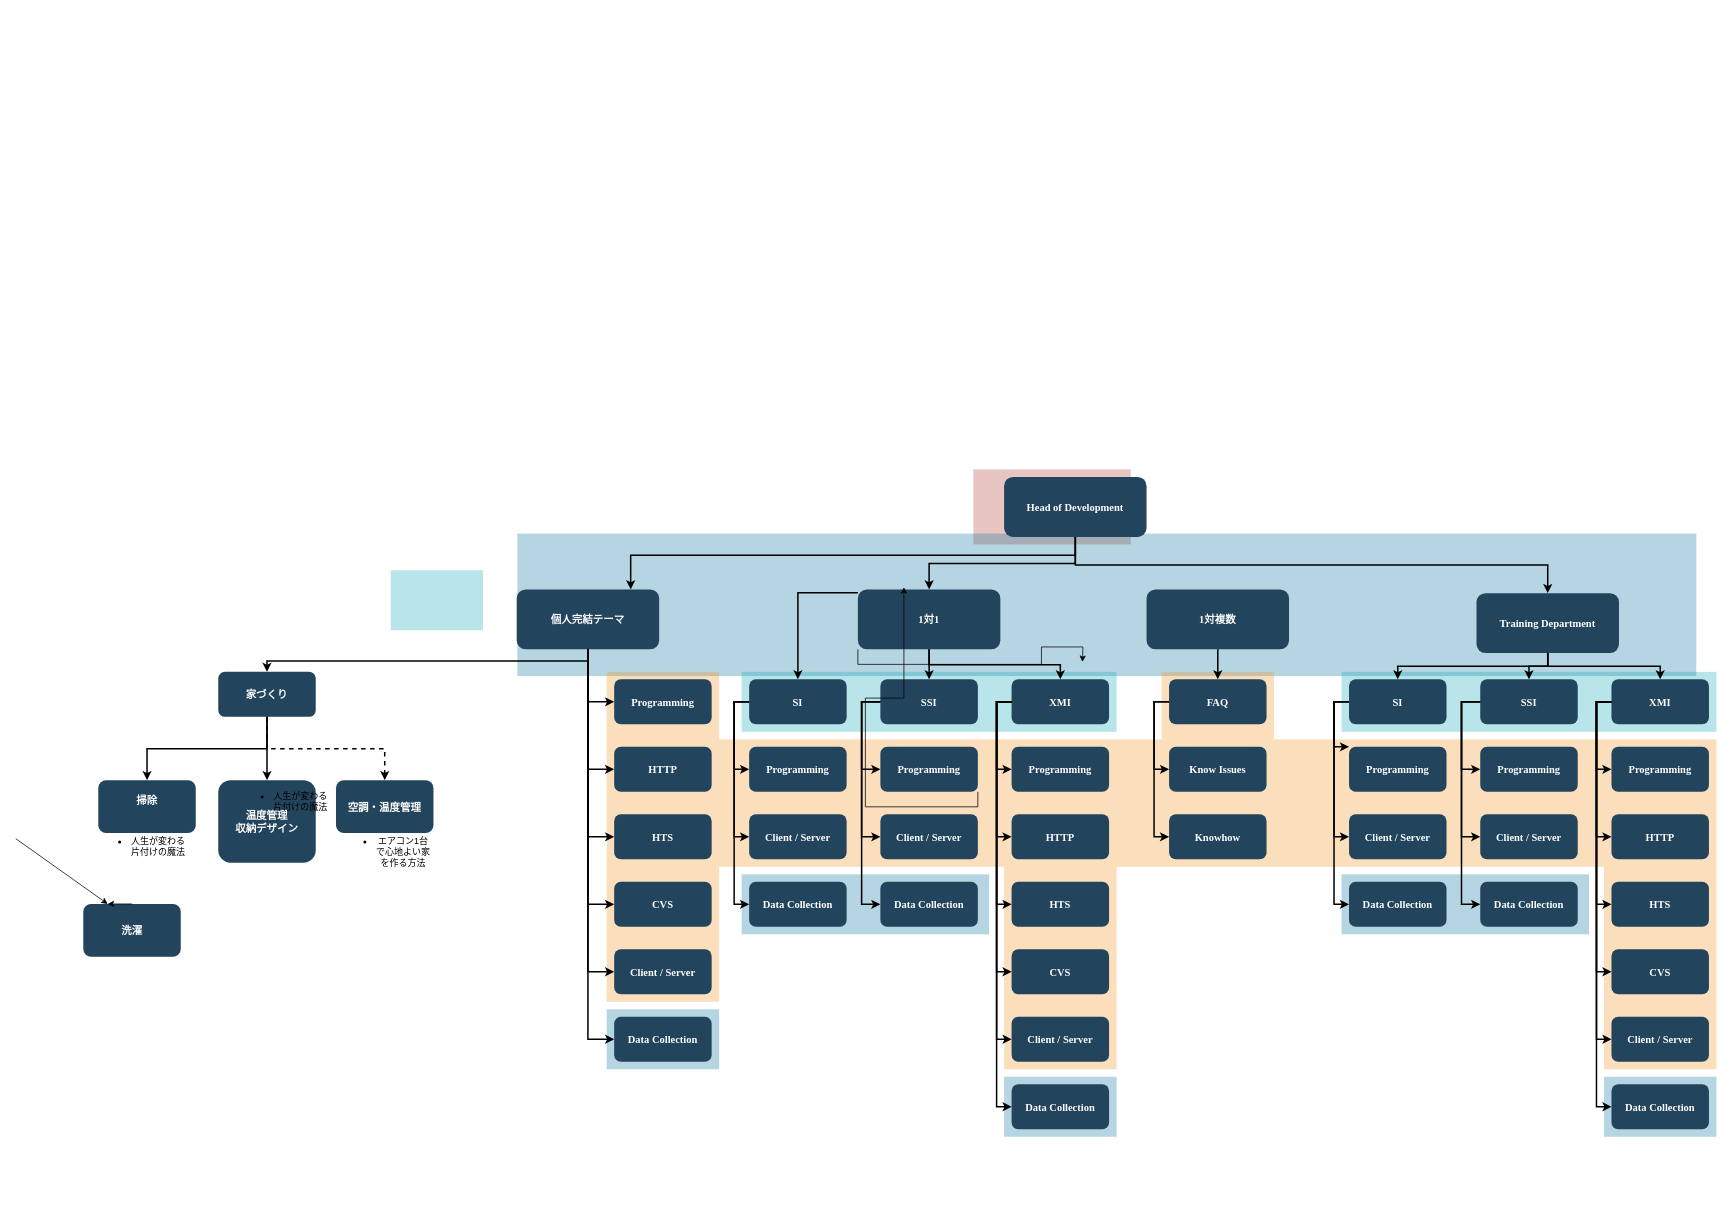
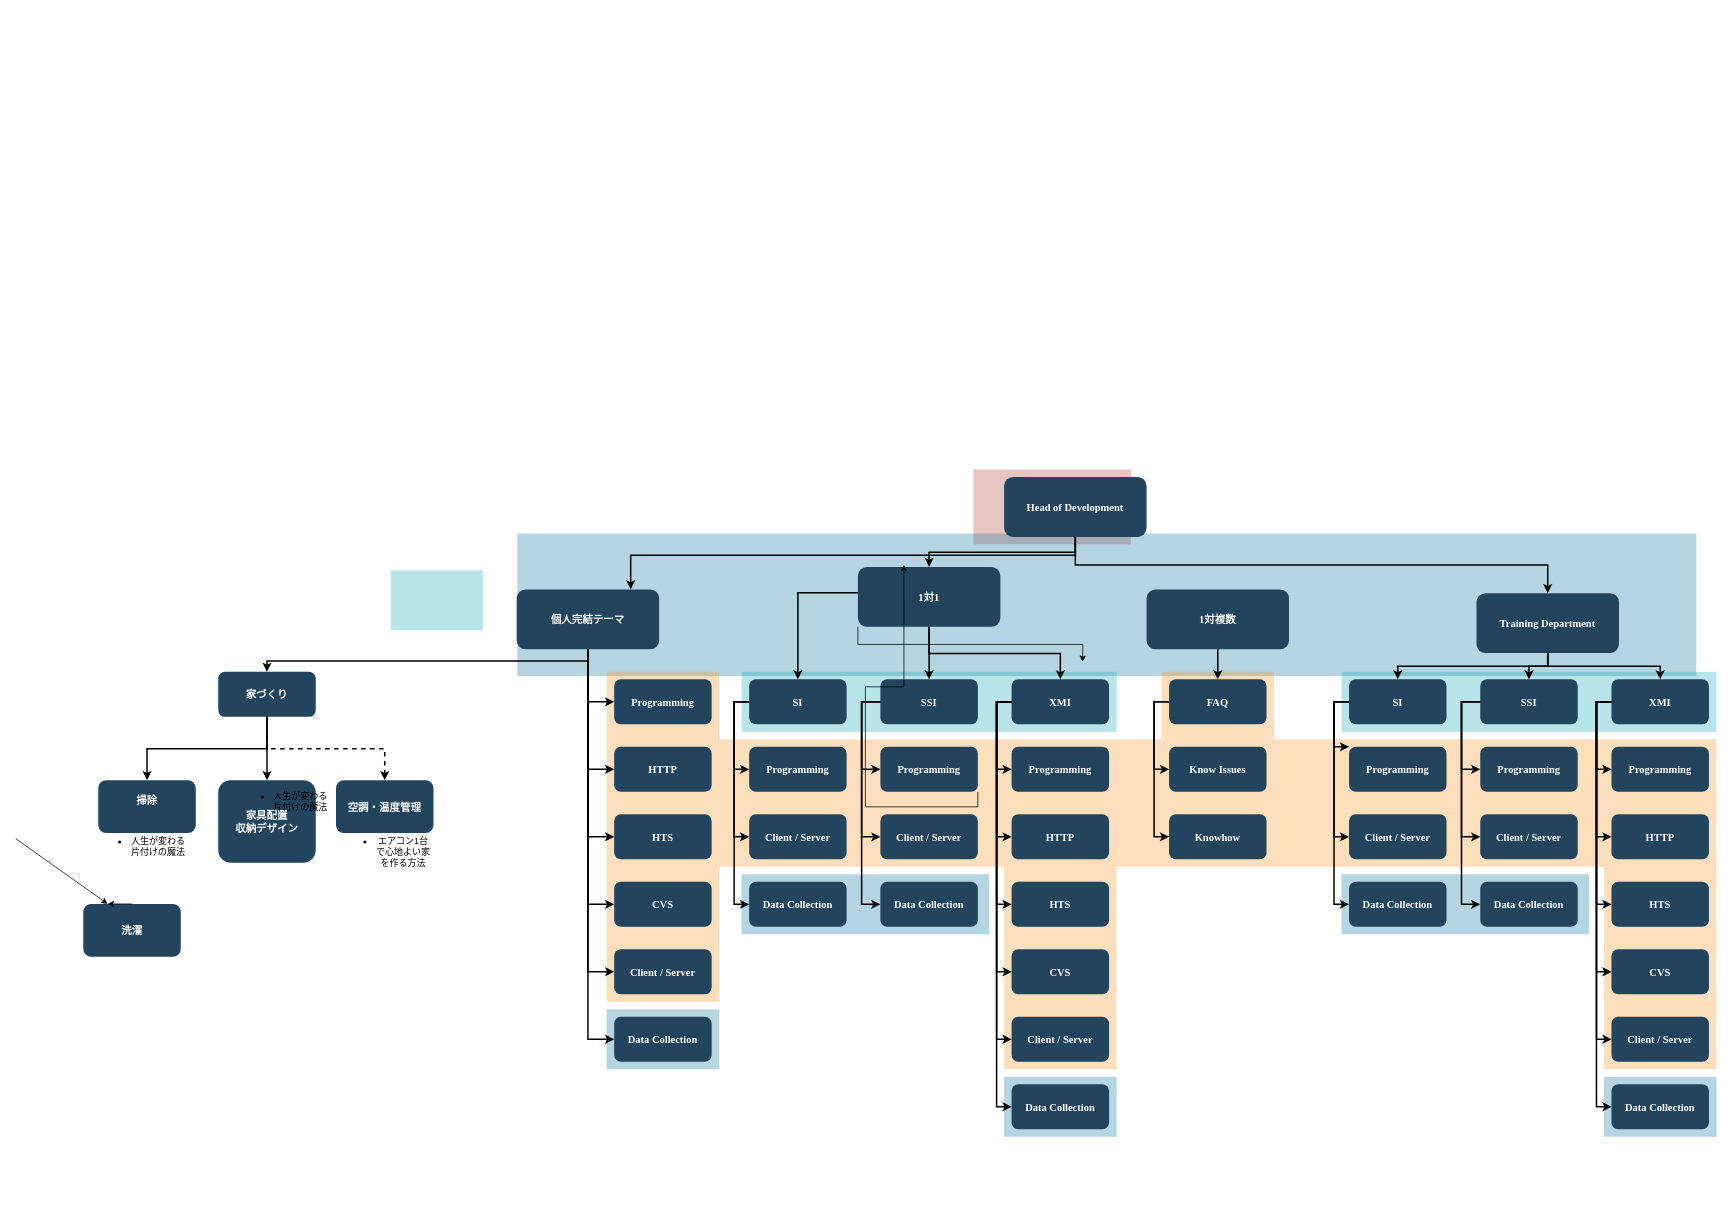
- <mxCell id="23" value="1対1" style="rounded=1;fillColor=#23445D;gradientColor=none;strokeColor=none;fontColor=#FFFFFF;fontStyle=1;fontFamily=Tahoma;fontSize=14" parent="1" vertex="1"><mxGeometry x="1143" y="785.5" width="190" height="80" as="geometry" /></mxCell>
+ <mxCell id="23" value="1対1" style="rounded=1;fillColor=#23445D;gradientColor=none;strokeColor=none;fontColor=#FFFFFF;fontStyle=1;fontFamily=Tahoma;fontSize=14" parent="1" vertex="1"><mxGeometry x="1143" y="755.5" width="190" height="80" as="geometry" /></mxCell>
- <mxCell id="113" value="温度管理&#10;収納デザイン" style="rounded=1;fillColor=#23445D;gradientColor=none;strokeColor=none;fontColor=#FFFFFF;fontStyle=1;fontFamily=Tahoma;fontSize=14" vertex="1" parent="1"><mxGeometry x="290" y="1040" width="130" height="110" as="geometry" /></mxCell>
+ <mxCell id="113" value="家具配置&#10;収納デザイン" style="rounded=1;fillColor=#23445D;gradientColor=none;strokeColor=none;fontColor=#FFFFFF;fontStyle=1;fontFamily=Tahoma;fontSize=14" vertex="1" parent="1"><mxGeometry x="290" y="1040" width="130" height="110" as="geometry" /></mxCell>
